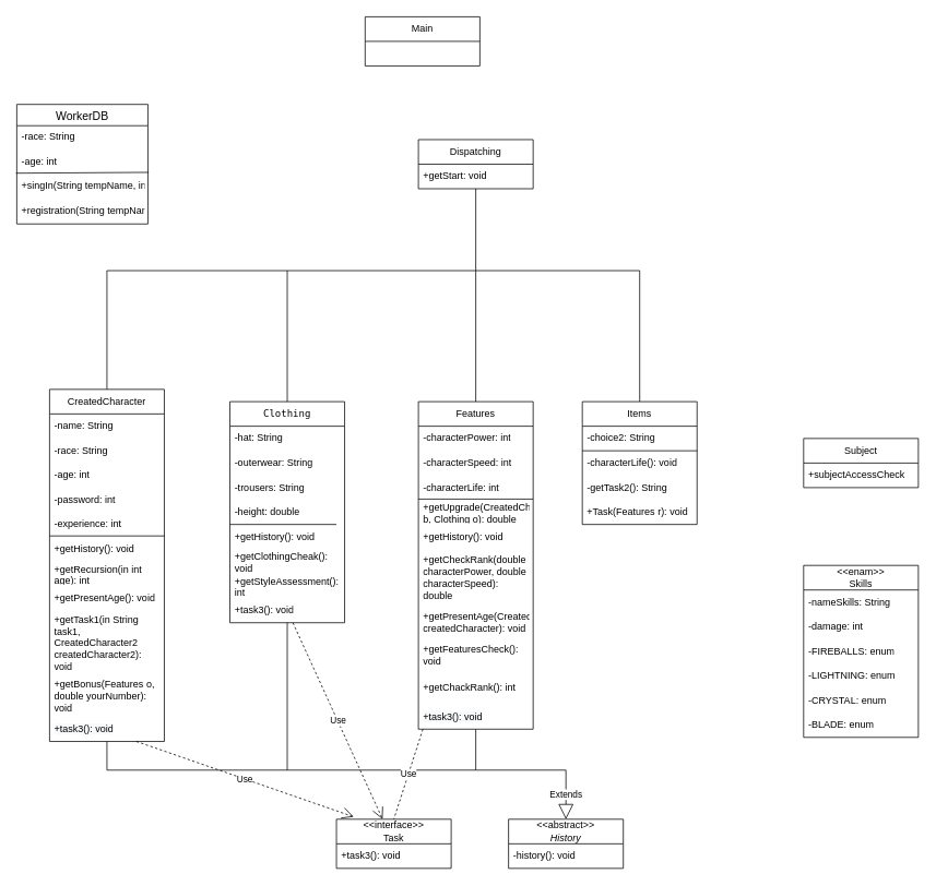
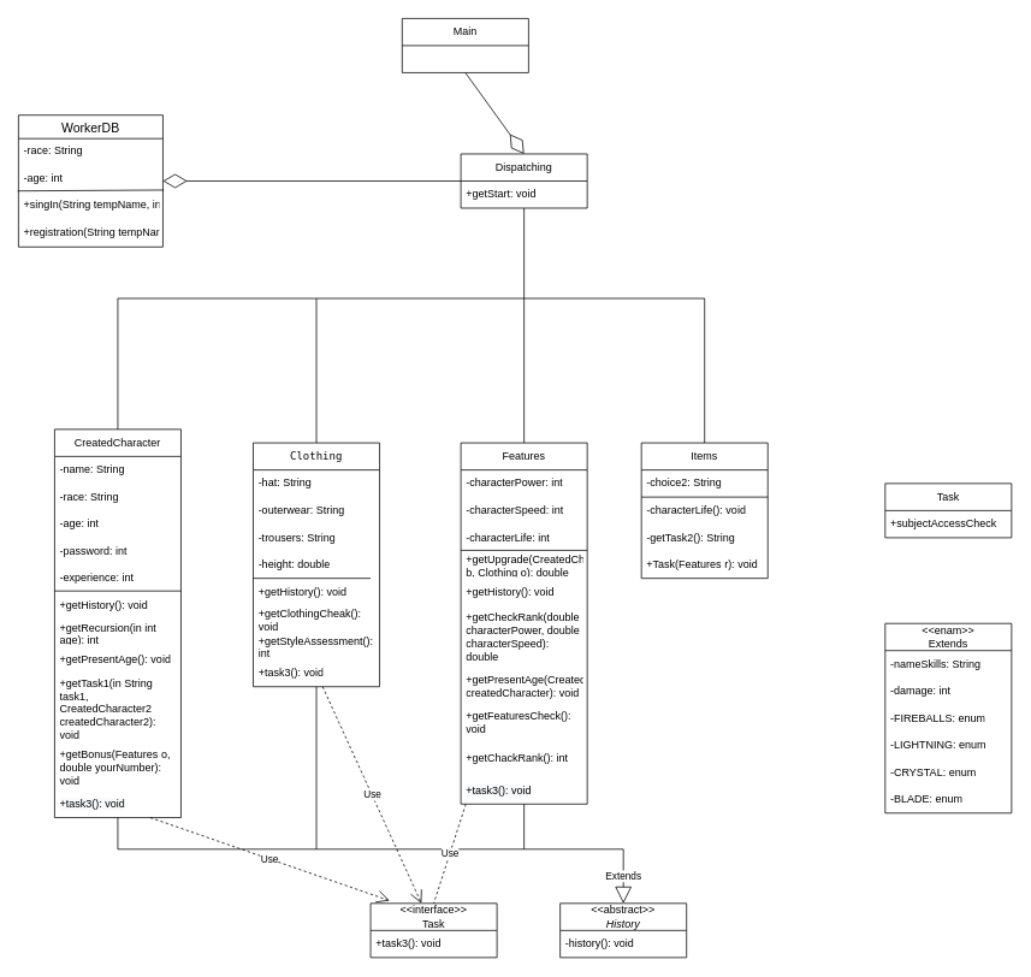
+ <mxCell id="53" value="" style="endArrow=diamondThin;endFill=0;endSize=24;html=1;rounded=0;entryX=0.5;entryY=0;entryDx=0;entryDy=0;exitX=0.5;exitY=1;exitDx=0;exitDy=0;" edge="1" parent="1" source="43" target="41"><mxGeometry width="160" relative="1" as="geometry"><mxPoint x="680" y="60" as="sourcePoint" /><mxPoint x="840" y="60" as="targetPoint" /></mxGeometry></mxCell>
+ <mxCell id="81" value="" style="endArrow=diamondThin;endFill=0;endSize=24;html=1;rounded=0;" edge="1" parent="1" source="41" target="75"><mxGeometry width="160" relative="1" as="geometry"><mxPoint x="90" y="150" as="sourcePoint" /><mxPoint x="250" y="150" as="targetPoint" /></mxGeometry></mxCell>
- <mxCell id="30" value="Subject" style="swimlane;fontStyle=0;childLayout=stackLayout;horizontal=1;startSize=30;horizontalStack=0;resizeParent=1;resizeParentMax=0;resizeLast=0;collapsible=1;marginBottom=0;whiteSpace=wrap;html=1;" parent="1" vertex="1"><mxGeometry x="980" y="535" width="140" height="60" as="geometry" /></mxCell>
+ <mxCell id="30" value="Task" style="swimlane;fontStyle=0;childLayout=stackLayout;horizontal=1;startSize=30;horizontalStack=0;resizeParent=1;resizeParentMax=0;resizeLast=0;collapsible=1;marginBottom=0;whiteSpace=wrap;html=1;" parent="1" vertex="1"><mxGeometry x="980" y="535" width="140" height="60" as="geometry" /></mxCell>
- <mxCell id="32" value="&amp;lt;&amp;lt;enam&amp;gt;&amp;gt;&lt;br&gt;Skills" style="swimlane;fontStyle=0;childLayout=stackLayout;horizontal=1;startSize=30;horizontalStack=0;resizeParent=1;resizeParentMax=0;resizeLast=0;collapsible=1;marginBottom=0;whiteSpace=wrap;html=1;" parent="1" vertex="1"><mxGeometry x="980" y="690" width="140" height="210" as="geometry" /></mxCell>
+ <mxCell id="32" value="&amp;lt;&amp;lt;enam&amp;gt;&amp;gt;&lt;br&gt;Extends" style="swimlane;fontStyle=0;childLayout=stackLayout;horizontal=1;startSize=30;horizontalStack=0;resizeParent=1;resizeParentMax=0;resizeLast=0;collapsible=1;marginBottom=0;whiteSpace=wrap;html=1;" parent="1" vertex="1"><mxGeometry x="980" y="690" width="140" height="210" as="geometry" /></mxCell>
